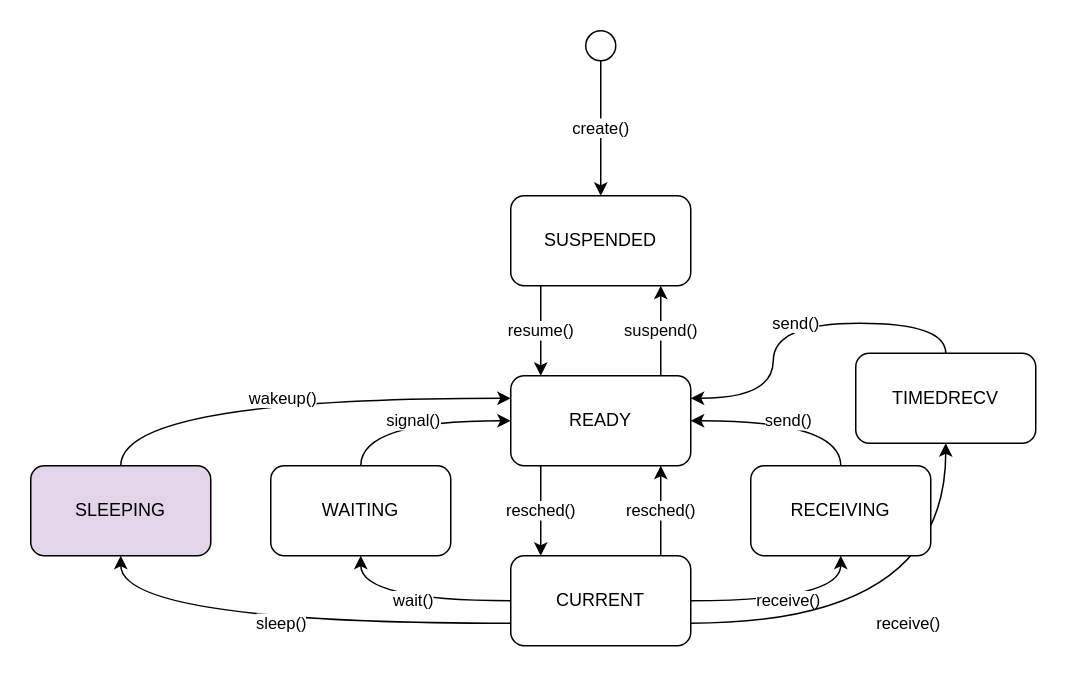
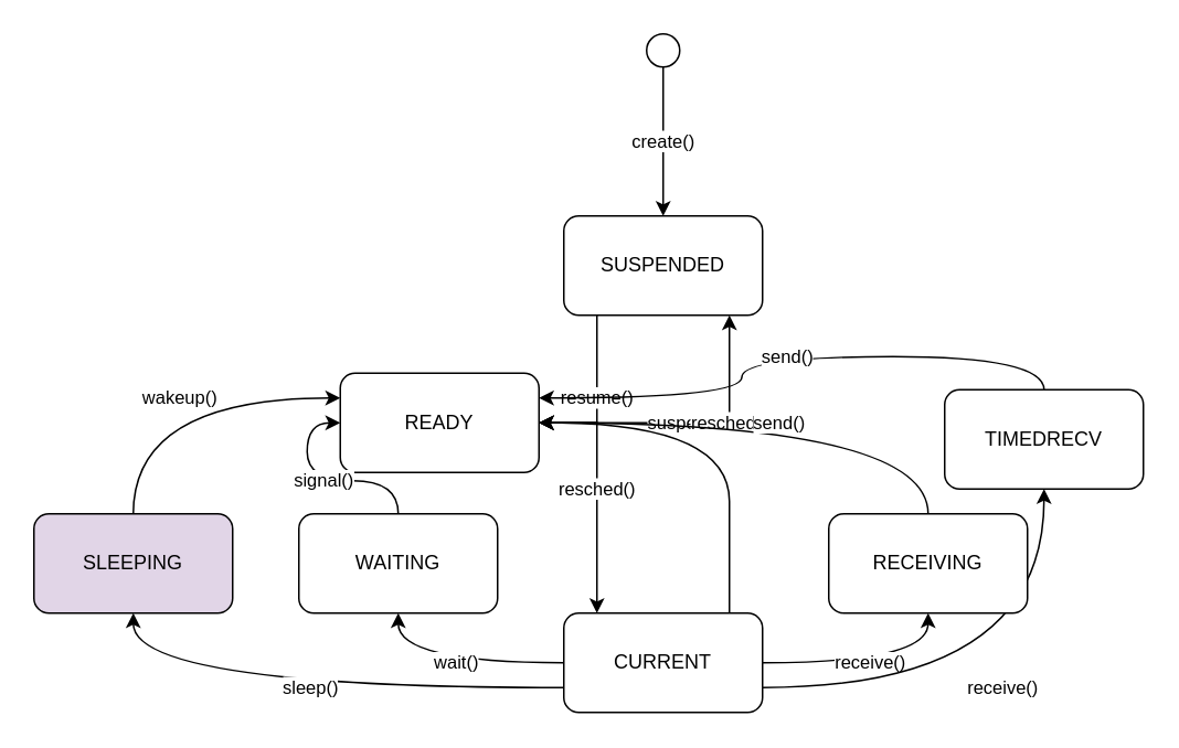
- <mxCell id="7" value="READY" style="whiteSpace=wrap;html=1;rounded=1;" parent="1" vertex="1"><mxGeometry x="340" y="250" width="120" height="60" as="geometry" /></mxCell>
+ <mxCell id="7" value="READY" style="whiteSpace=wrap;html=1;rounded=1;" parent="1" vertex="1"><mxGeometry x="205" y="225" width="120" height="60" as="geometry" /></mxCell>
